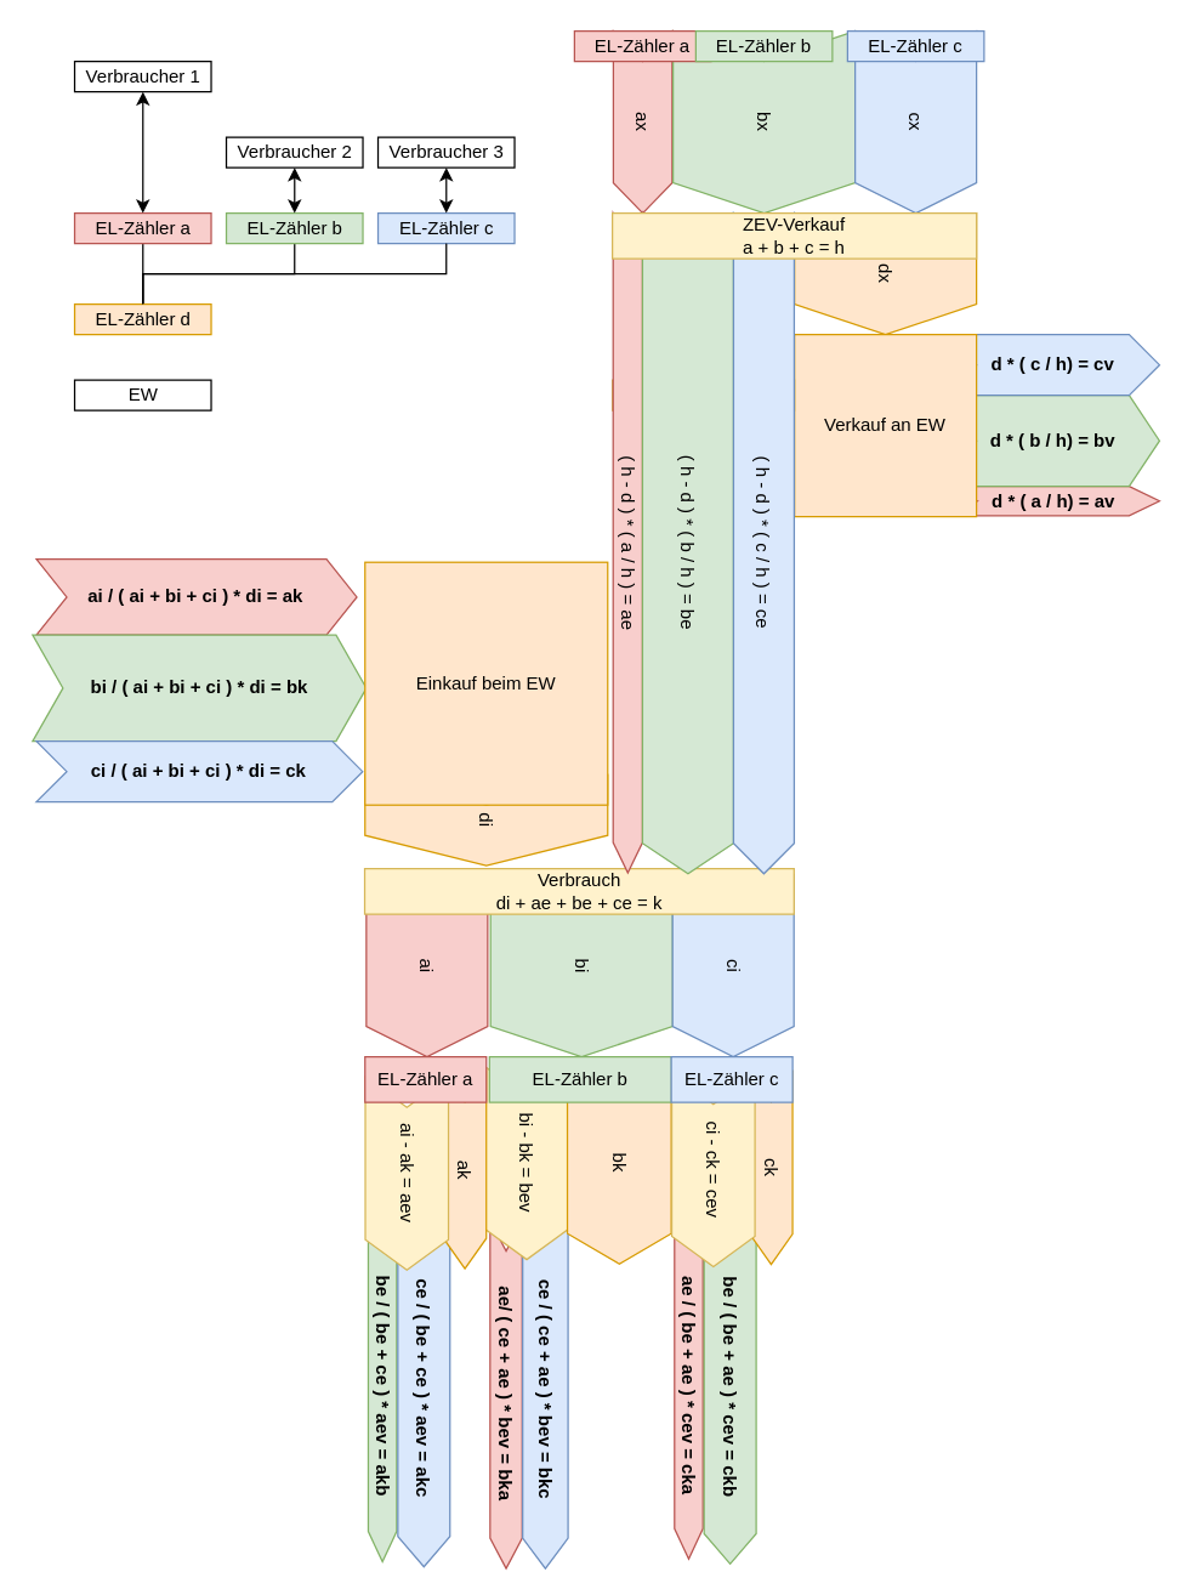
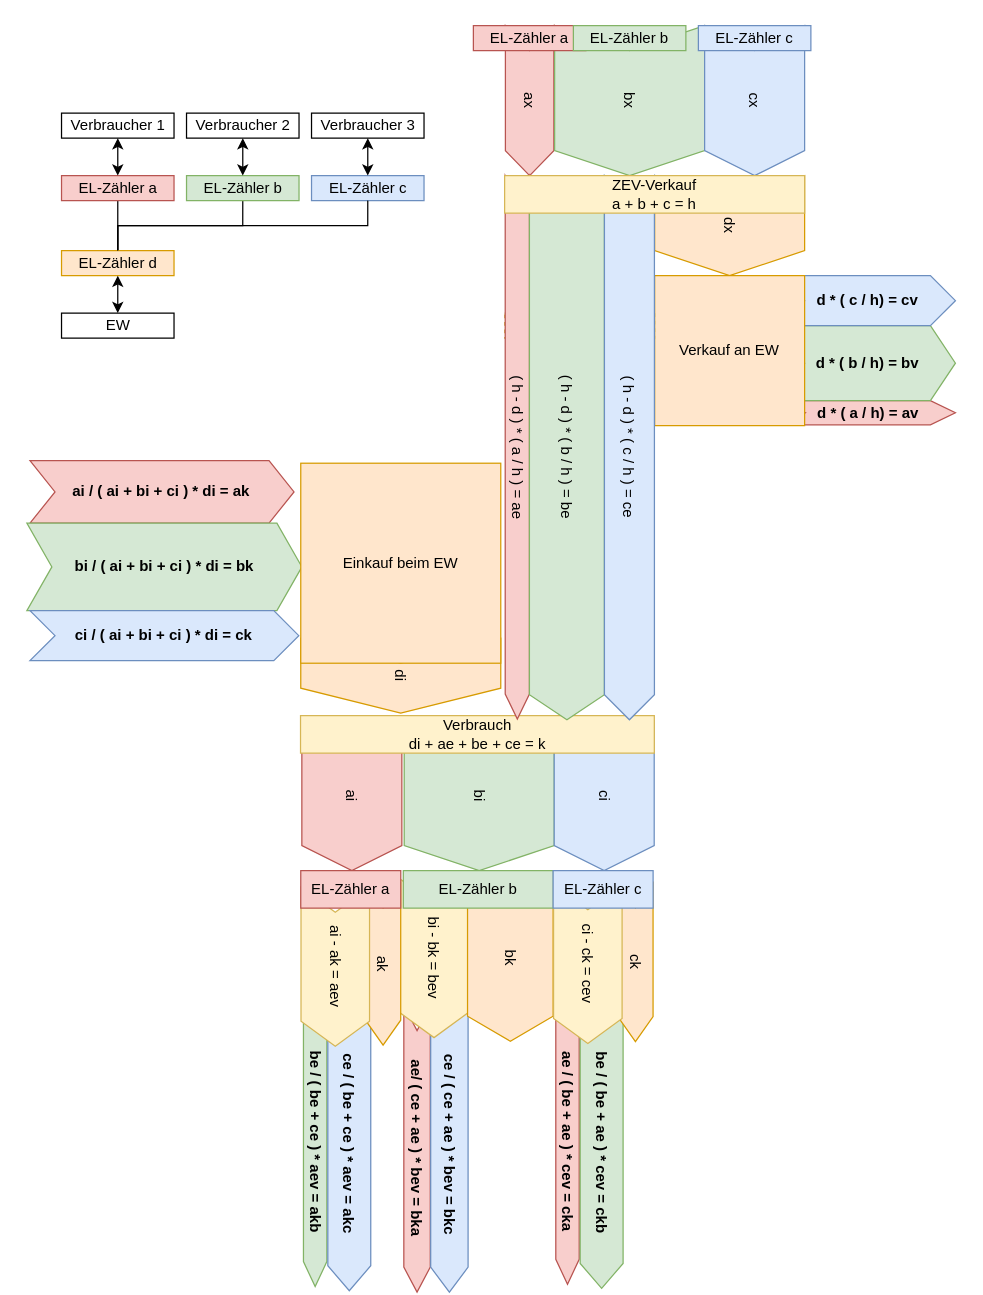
- <mxCell id="27" value="Verbraucher 1" style="rounded=0;whiteSpace=wrap;html=1;" parent="1" vertex="1"><mxGeometry x="48.52" y="40" width="90" height="20" as="geometry" /></mxCell>
+ <mxCell id="27" value="Verbraucher 1" style="rounded=0;whiteSpace=wrap;html=1;" parent="1" vertex="1"><mxGeometry x="48.52" y="90" width="90" height="20" as="geometry" /></mxCell>
+ <mxCell id="39" value="" style="endArrow=classic;startArrow=classic;html=1;rounded=0;entryX=0.5;entryY=1;entryDx=0;entryDy=0;exitX=0.5;exitY=0;exitDx=0;exitDy=0;" parent="1" source="26" target="35" edge="1"><mxGeometry width="50" height="50" relative="1" as="geometry"><mxPoint x="238.52" y="230" as="sourcePoint" /><mxPoint x="238.52" y="200" as="targetPoint" /></mxGeometry></mxCell>
- <mxCell id="45" value="ZEV-Eigenverbauch" style="rounded=0;whiteSpace=wrap;html=1;fillColor=#fff2cc;strokeColor=#d6b656;" parent="1" vertex="1"><mxGeometry x="403" y="250" width="120" height="20" as="geometry" /></mxCell>
+ <mxCell id="45" value="ZEV-Eigenverbauch" style="rounded=0;whiteSpace=wrap;html=1;fillColor=#fff2cc;strokeColor=#d6b656;dashed=1;" parent="1" vertex="1"><mxGeometry x="403" y="250" width="120" height="20" as="geometry" /></mxCell>
